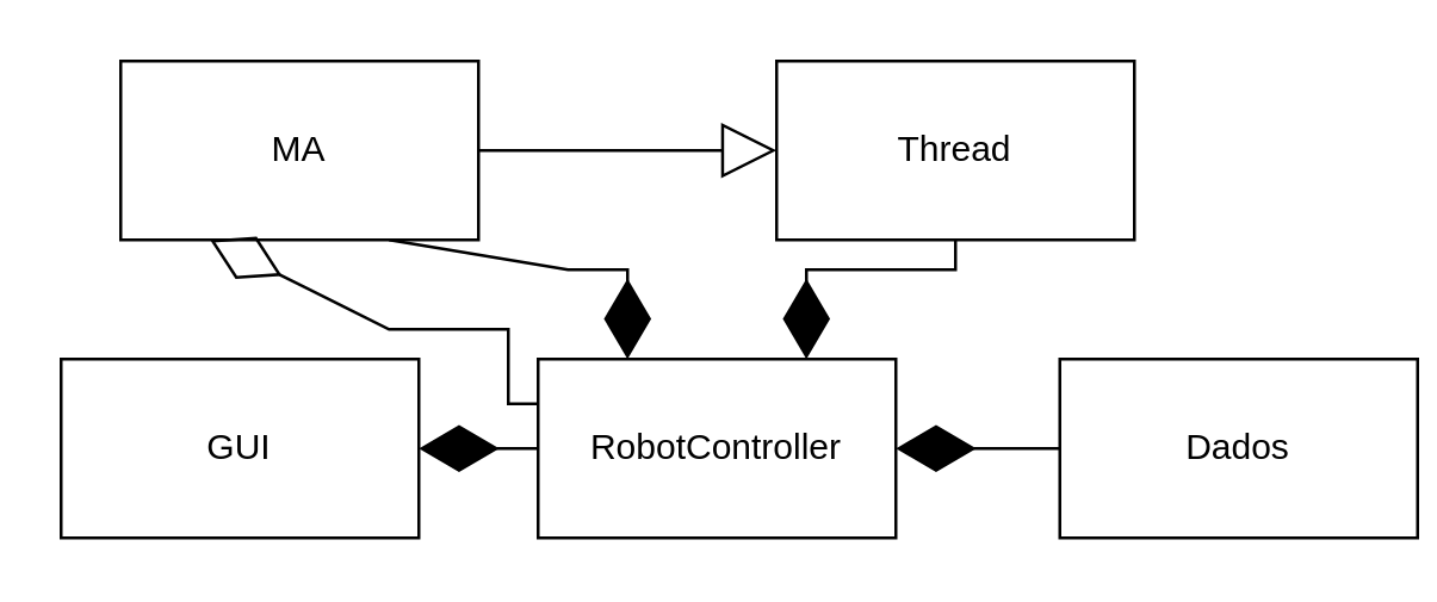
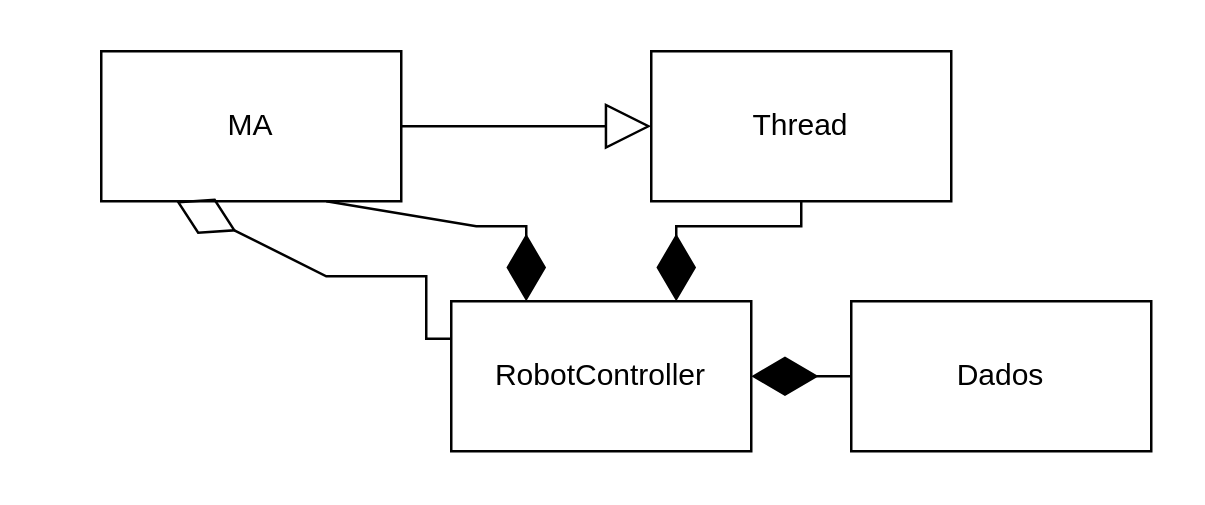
- <mxCell id="3" value="GUI" style="rounded=0;whiteSpace=wrap;html=1;" vertex="1" parent="1"><mxGeometry x="20" y="120" width="120" height="60" as="geometry" /></mxCell>
- <mxCell id="7" value="" style="endArrow=diamondThin;endFill=1;endSize=24;html=1;rounded=0;exitX=0;exitY=0.5;exitDx=0;exitDy=0;" edge="1" parent="1" source="6" target="3"><mxGeometry width="160" relative="1" as="geometry"><mxPoint x="-20" y="190" as="sourcePoint" /><mxPoint x="140" y="190" as="targetPoint" /><Array as="points"><mxPoint x="140" y="150" /></Array></mxGeometry></mxCell>
- <mxCell id="2" value="Dados" style="rounded=0;whiteSpace=wrap;html=1;" vertex="1" parent="1"><mxGeometry x="355" y="120" width="120" height="60" as="geometry" /></mxCell>
+ <mxCell id="2" value="Dados" style="rounded=0;whiteSpace=wrap;html=1;" vertex="1" parent="1"><mxGeometry x="340" y="120" width="120" height="60" as="geometry" /></mxCell>
